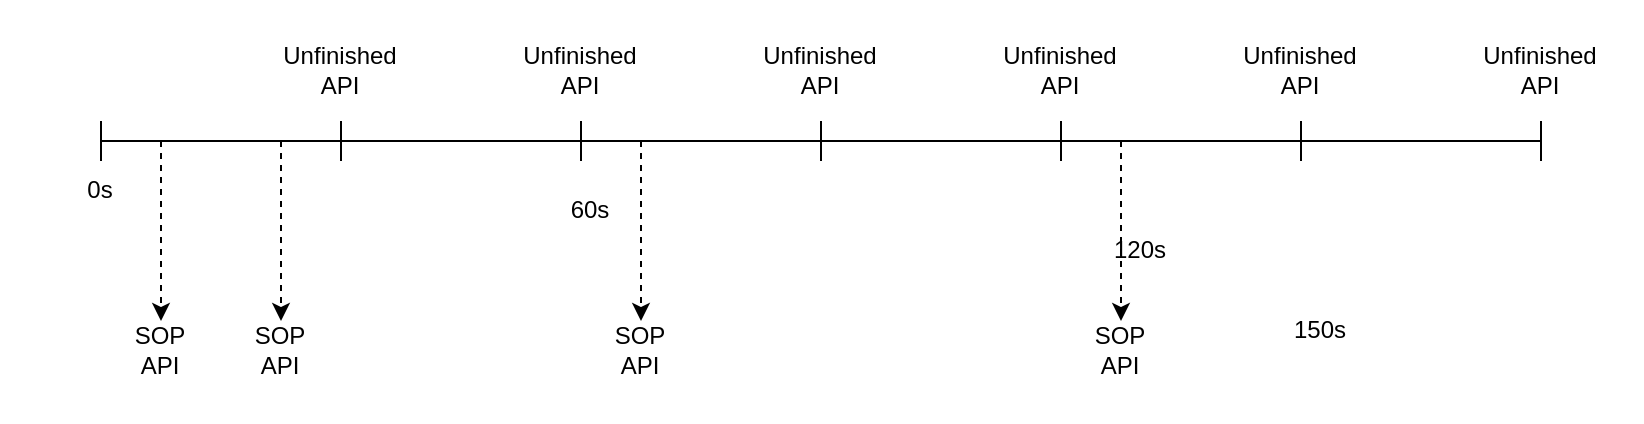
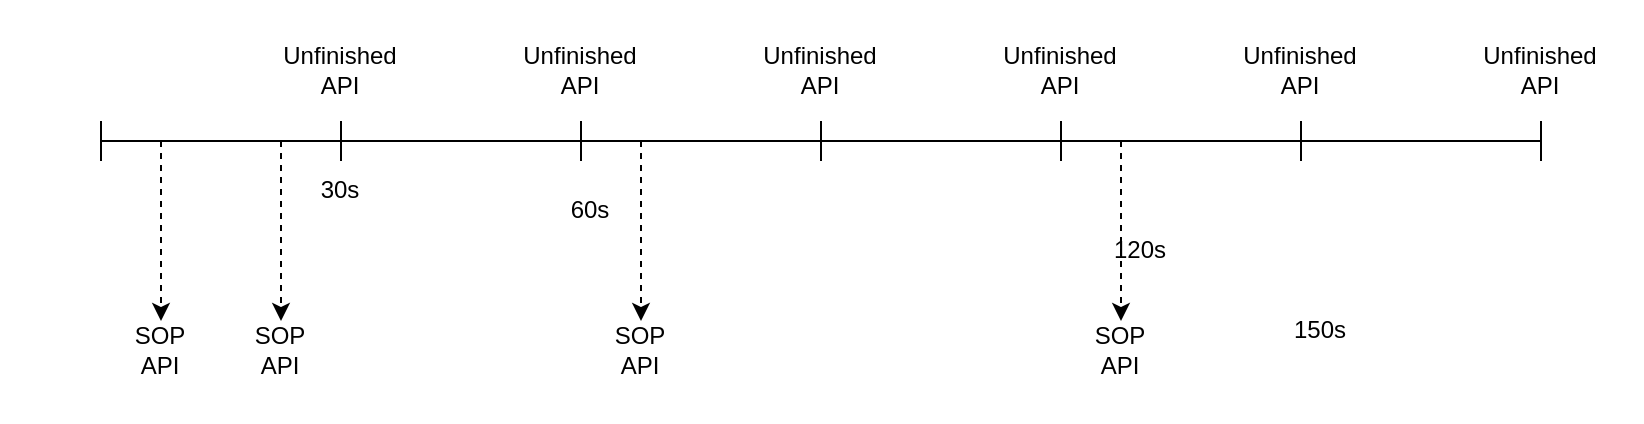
- <mxCell id="13" value="0s" style="text;html=1;align=center;verticalAlign=middle;whiteSpace=wrap;rounded=0;" vertex="1" parent="1"><mxGeometry x="20" y="80" width="60" height="30" as="geometry" /></mxCell>
+ <mxCell id="14" value="30s" style="text;html=1;align=center;verticalAlign=middle;whiteSpace=wrap;rounded=0;" vertex="1" parent="1"><mxGeometry x="140" y="80" width="60" height="30" as="geometry" /></mxCell>
